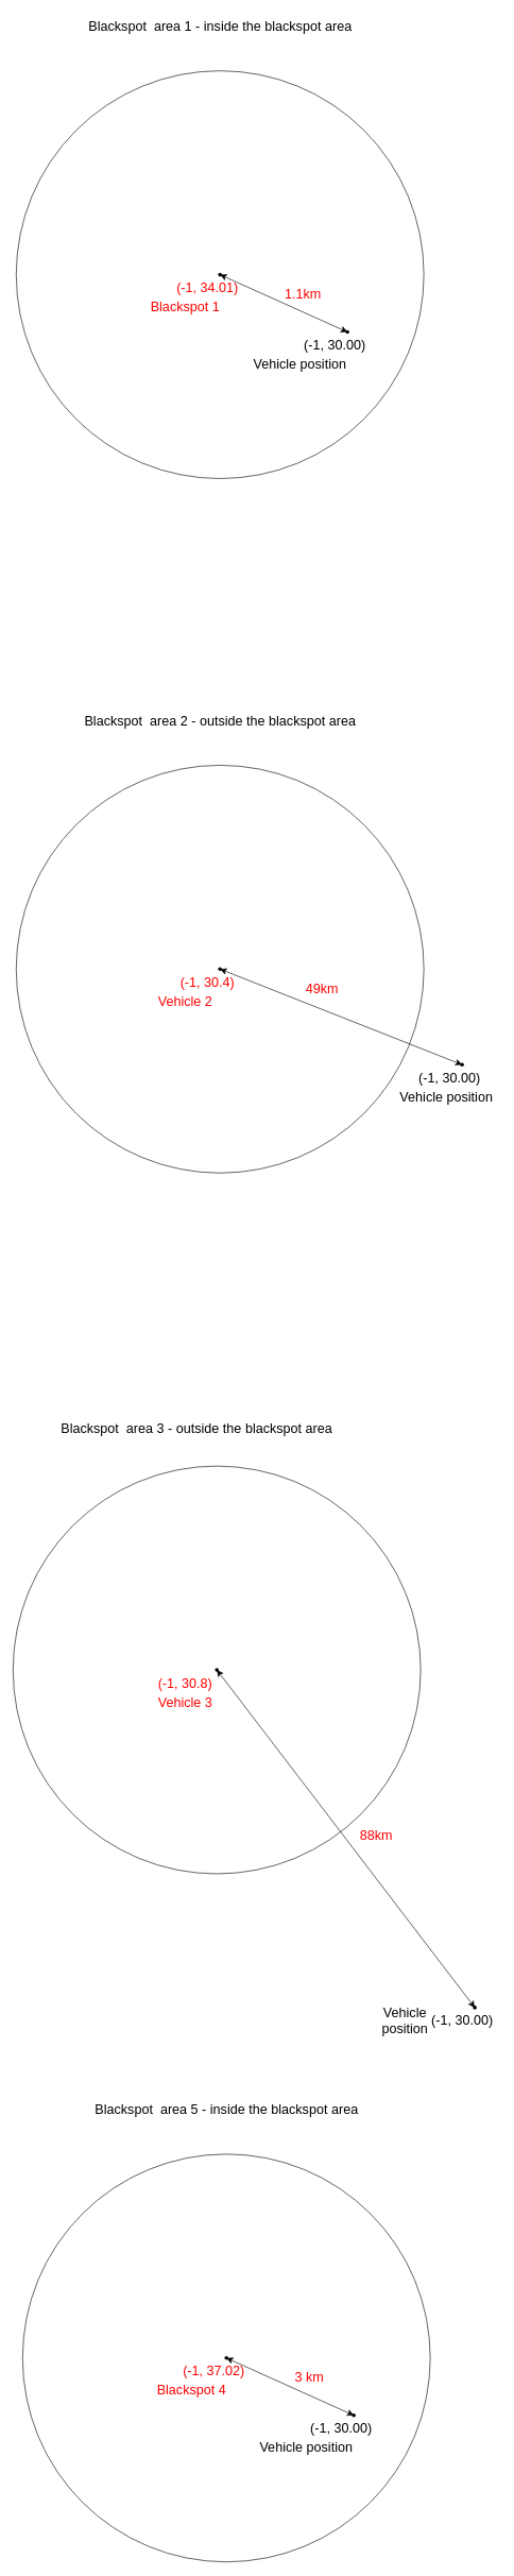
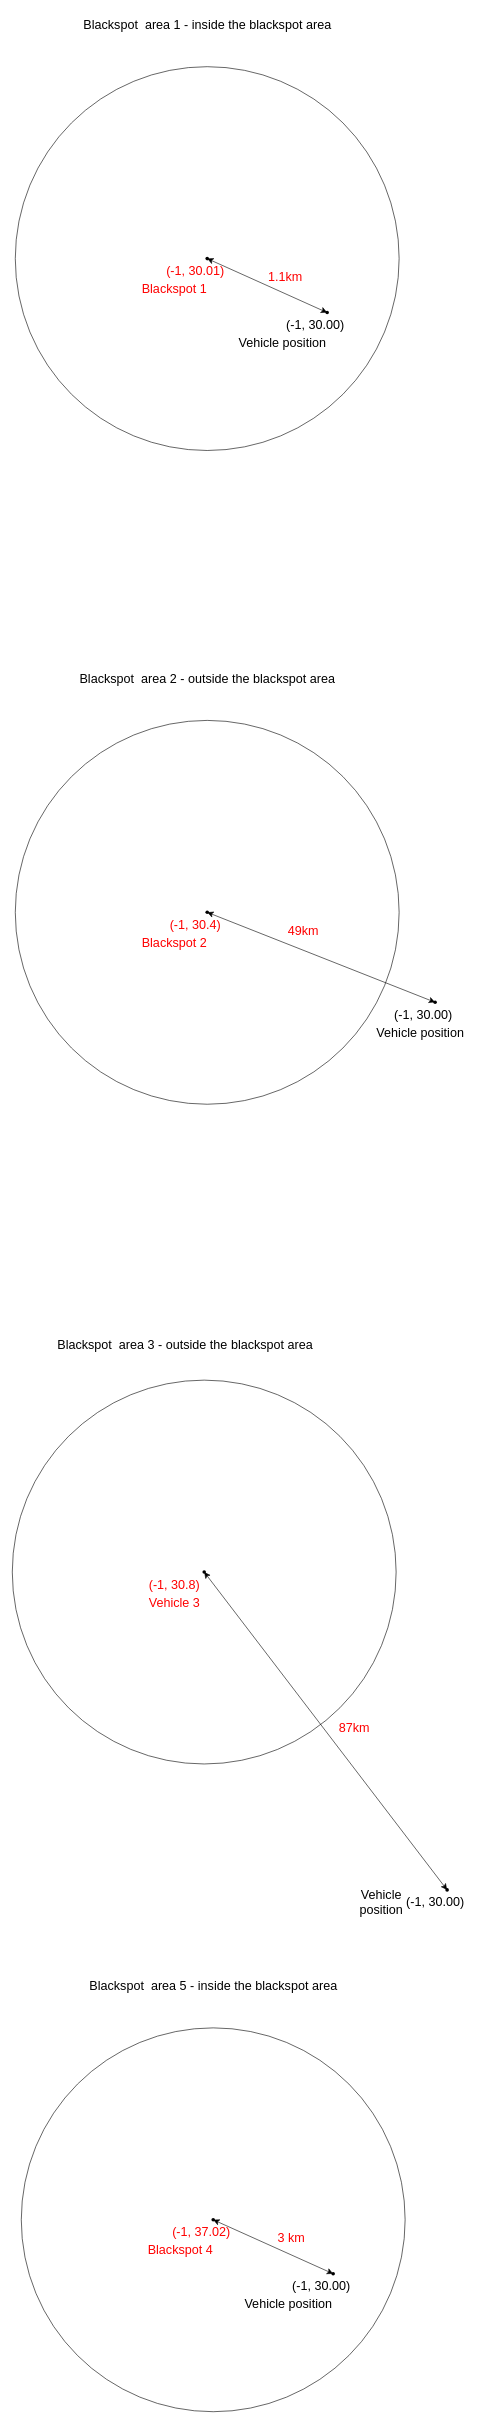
- <mxCell id="6" value="&lt;font color=&quot;#ff0000&quot;&gt;(-1, 34.01)&lt;/font&gt;" style="text;html=1;align=center;verticalAlign=middle;resizable=0;points=[];autosize=1;strokeColor=none;fillColor=none;fontSize=21;" vertex="1" parent="4"><mxGeometry y="10" width="120" height="40" as="geometry" /></mxCell>
+ <mxCell id="6" value="&lt;font color=&quot;#ff0000&quot;&gt;(-1, 30.01)&lt;/font&gt;" style="text;html=1;align=center;verticalAlign=middle;resizable=0;points=[];autosize=1;strokeColor=none;fillColor=none;fontSize=21;" vertex="1" parent="4"><mxGeometry y="10" width="120" height="40" as="geometry" /></mxCell>
- <mxCell id="23" value="&lt;font color=&quot;#ff0000&quot;&gt;Vehicle 2&lt;/font&gt;" style="text;html=1;align=center;verticalAlign=middle;resizable=0;points=[];autosize=1;strokeColor=none;fillColor=none;fontSize=21;" vertex="1" parent="1"><mxGeometry x="225" y="1550" width="130" height="40" as="geometry" /></mxCell>
+ <mxCell id="23" value="&lt;font color=&quot;#ff0000&quot;&gt;Blackspot 2&lt;/font&gt;" style="text;html=1;align=center;verticalAlign=middle;resizable=0;points=[];autosize=1;strokeColor=none;fillColor=none;fontSize=21;" vertex="1" parent="1"><mxGeometry x="225" y="1550" width="130" height="40" as="geometry" /></mxCell>
- <mxCell id="36" value="88km" style="text;html=1;align=center;verticalAlign=middle;resizable=0;points=[];autosize=1;strokeColor=none;fillColor=none;fontSize=21;fontColor=#FF0000;" vertex="1" parent="1"><mxGeometry x="555" y="2860" width="70" height="40" as="geometry" /></mxCell>
+ <mxCell id="36" value="87km" style="text;html=1;align=center;verticalAlign=middle;resizable=0;points=[];autosize=1;strokeColor=none;fillColor=none;fontSize=21;fontColor=#FF0000;" vertex="1" parent="1"><mxGeometry x="555" y="2860" width="70" height="40" as="geometry" /></mxCell>
